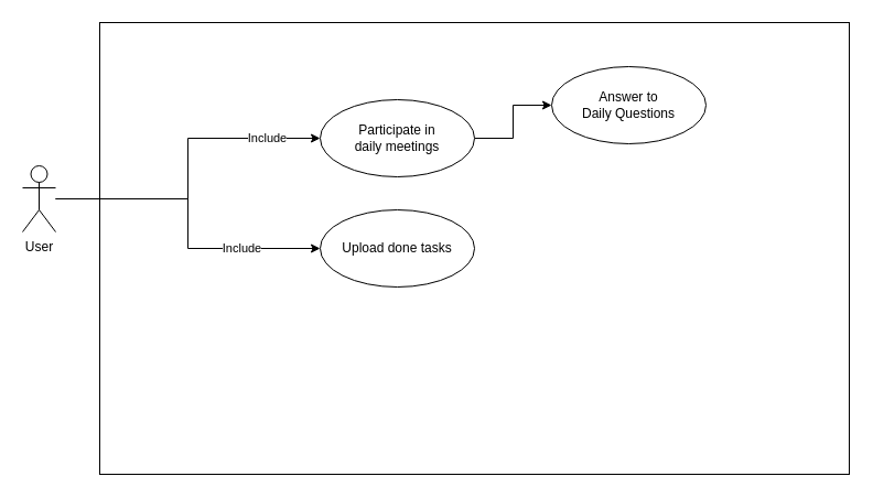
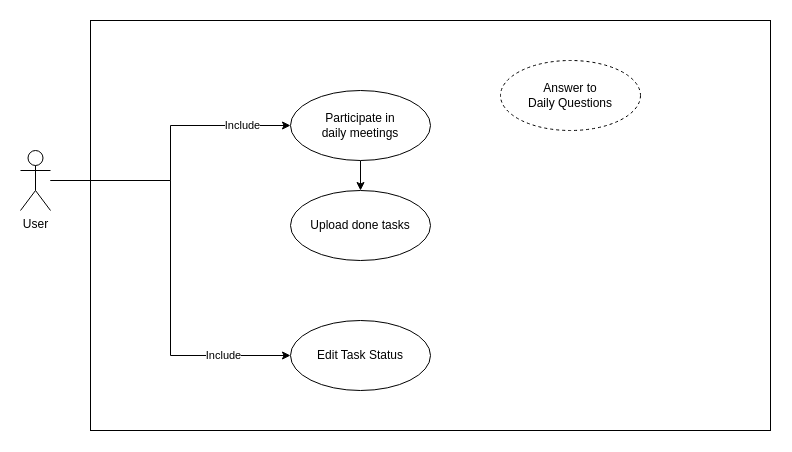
- <mxCell id="9" value="&lt;div&gt;Answer to&lt;/div&gt;&lt;div&gt; Daily Questions&lt;/div&gt;" style="ellipse;whiteSpace=wrap;html=1;" vertex="1" parent="1"><mxGeometry x="500" y="60" width="140" height="70" as="geometry" /></mxCell>
+ <mxCell id="9" value="&lt;div&gt;Answer to&lt;/div&gt;&lt;div&gt; Daily Questions&lt;/div&gt;" style="ellipse;whiteSpace=wrap;html=1;dashed=1;" vertex="1" parent="1"><mxGeometry x="500" y="60" width="140" height="70" as="geometry" /></mxCell>
- <mxCell id="7" style="edgeStyle=orthogonalEdgeStyle;rounded=0;orthogonalLoop=1;jettySize=auto;html=1;entryX=0;entryY=0.5;entryDx=0;entryDy=0;" edge="1" parent="1" source="8" target="9"><mxGeometry relative="1" as="geometry" /></mxCell>
+ <mxCell id="7" style="edgeStyle=orthogonalEdgeStyle;rounded=0;orthogonalLoop=1;jettySize=auto;html=1;" edge="1" parent="1" source="8" target="10"><mxGeometry relative="1" as="geometry" /></mxCell>
- <mxCell id="4" value="Include" style="edgeStyle=orthogonalEdgeStyle;rounded=0;orthogonalLoop=1;jettySize=auto;html=1;entryX=0;entryY=0.5;entryDx=0;entryDy=0;" edge="1" parent="1" source="6" target="10"><mxGeometry x="0.5" relative="1" as="geometry"><mxPoint as="offset" /></mxGeometry></mxCell>
+ <mxCell id="5" value="Include" style="edgeStyle=orthogonalEdgeStyle;rounded=0;orthogonalLoop=1;jettySize=auto;html=1;entryX=0;entryY=0.5;entryDx=0;entryDy=0;" edge="1" parent="1" source="6" target="11"><mxGeometry x="0.676" relative="1" as="geometry"><mxPoint as="offset" /></mxGeometry></mxCell>
+ <mxCell id="11" value="&lt;div&gt;Edit Task Status&lt;/div&gt;" style="ellipse;whiteSpace=wrap;html=1;" vertex="1" parent="1"><mxGeometry x="290" y="320" width="140" height="70" as="geometry" /></mxCell>
